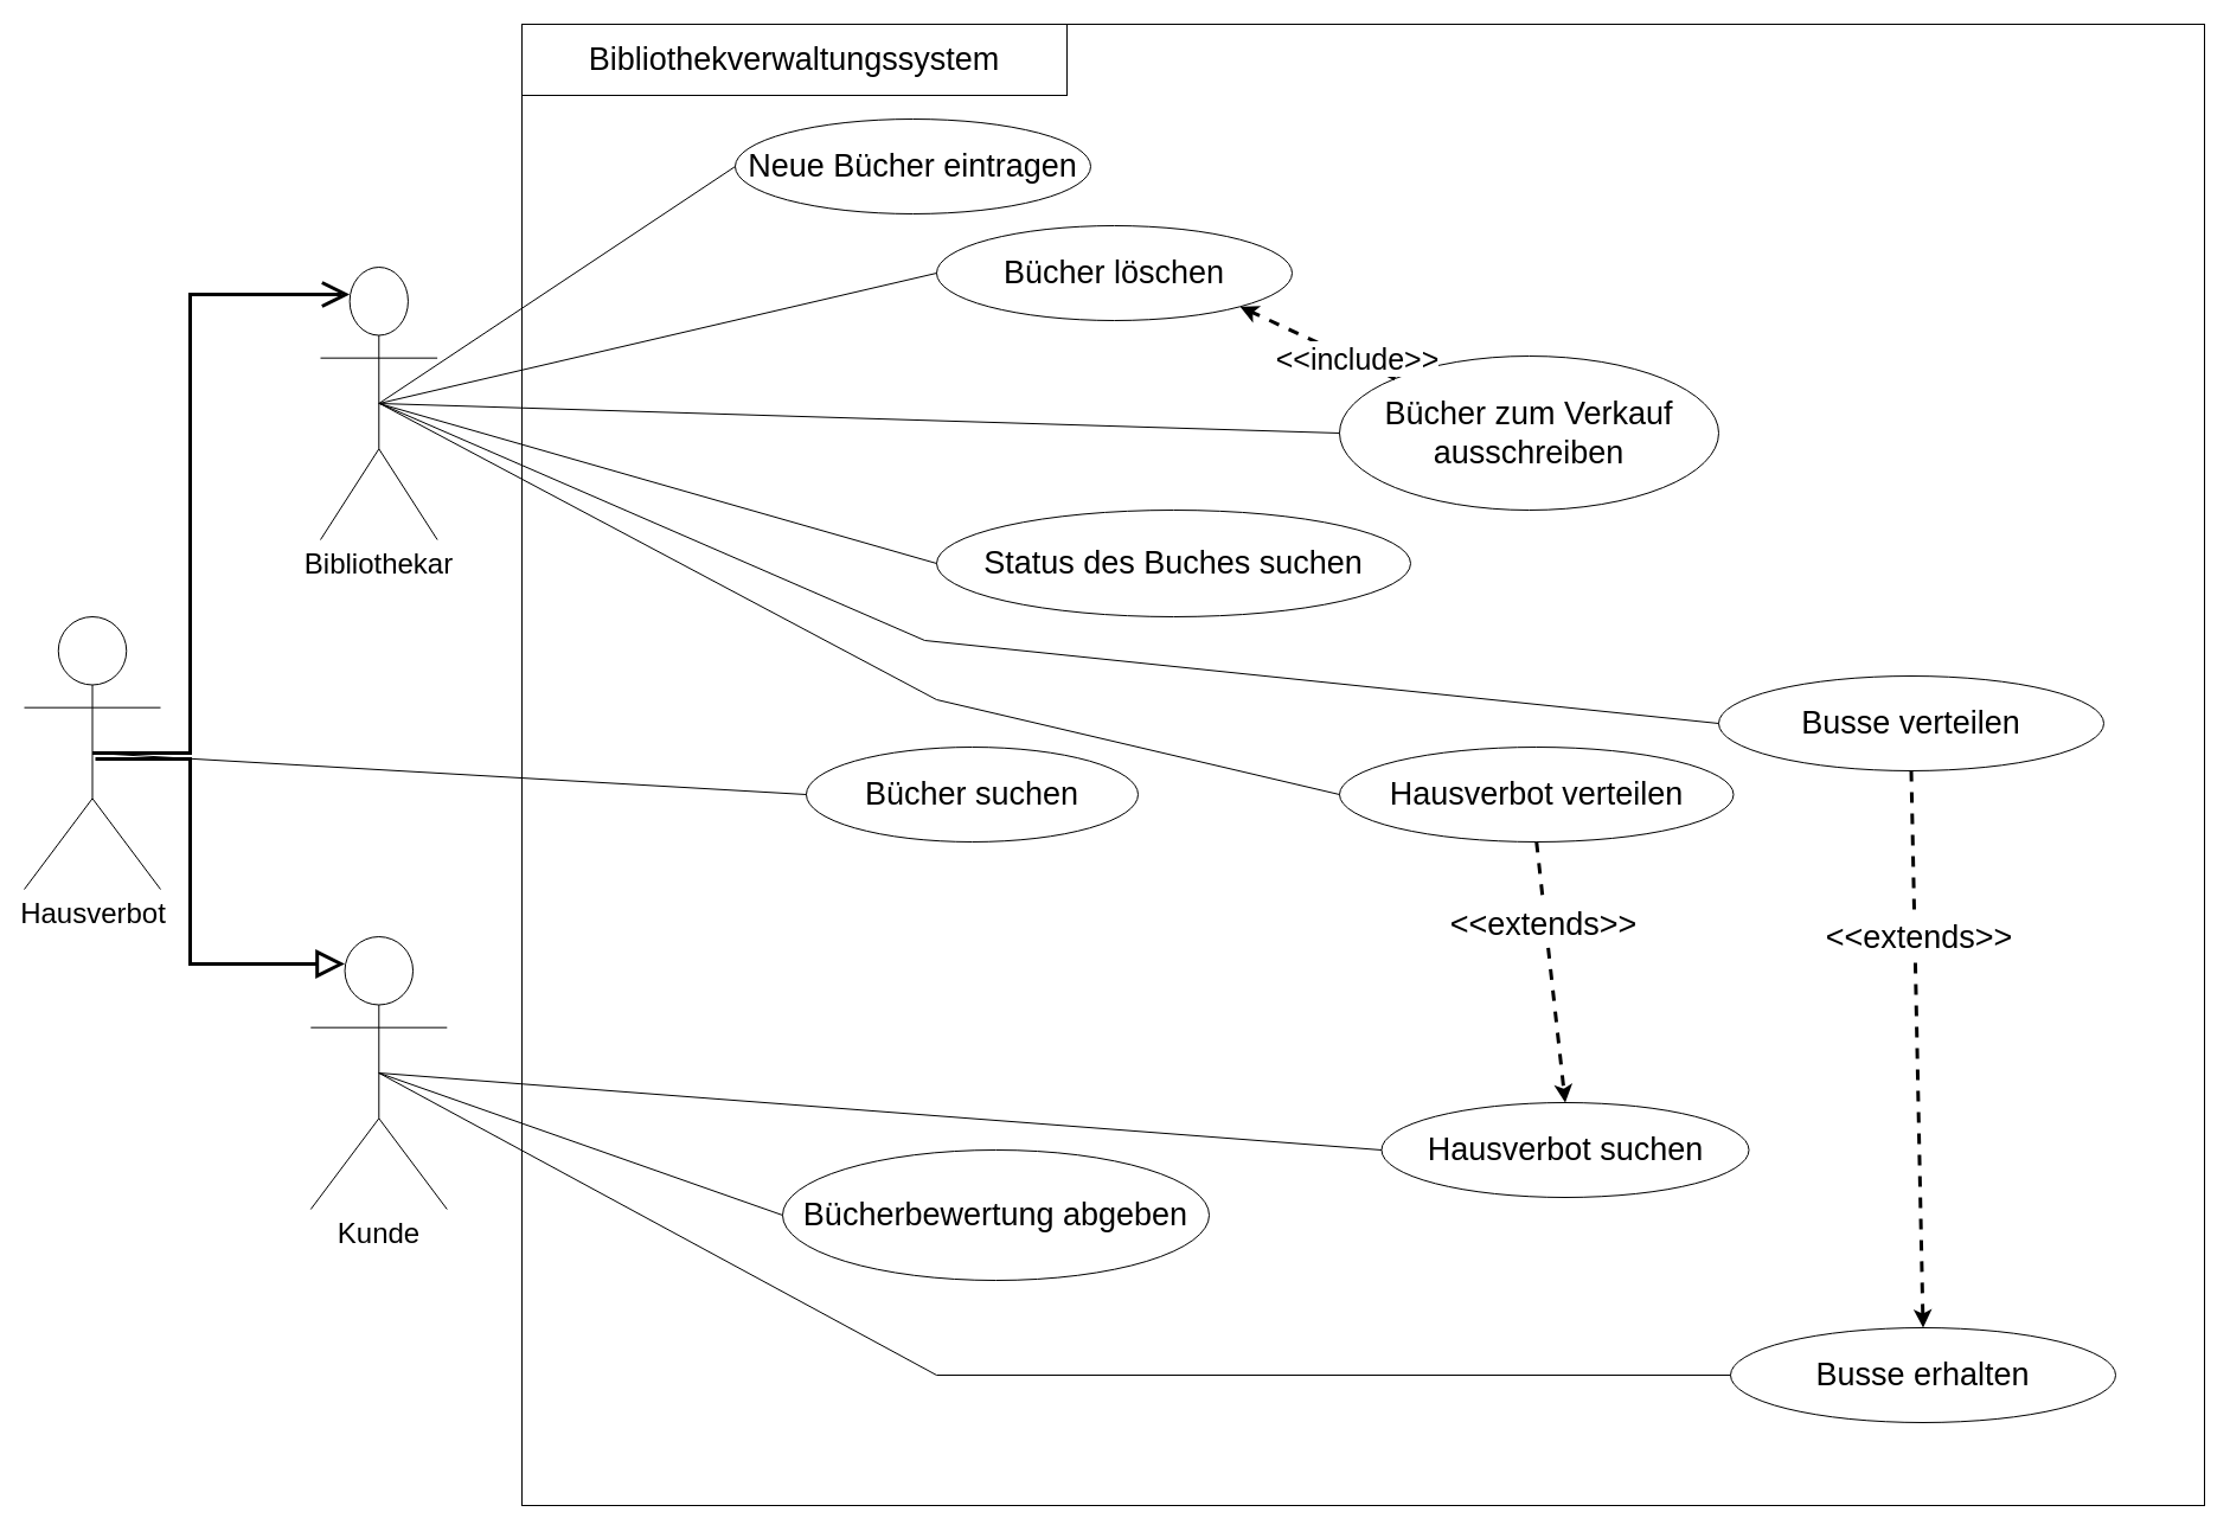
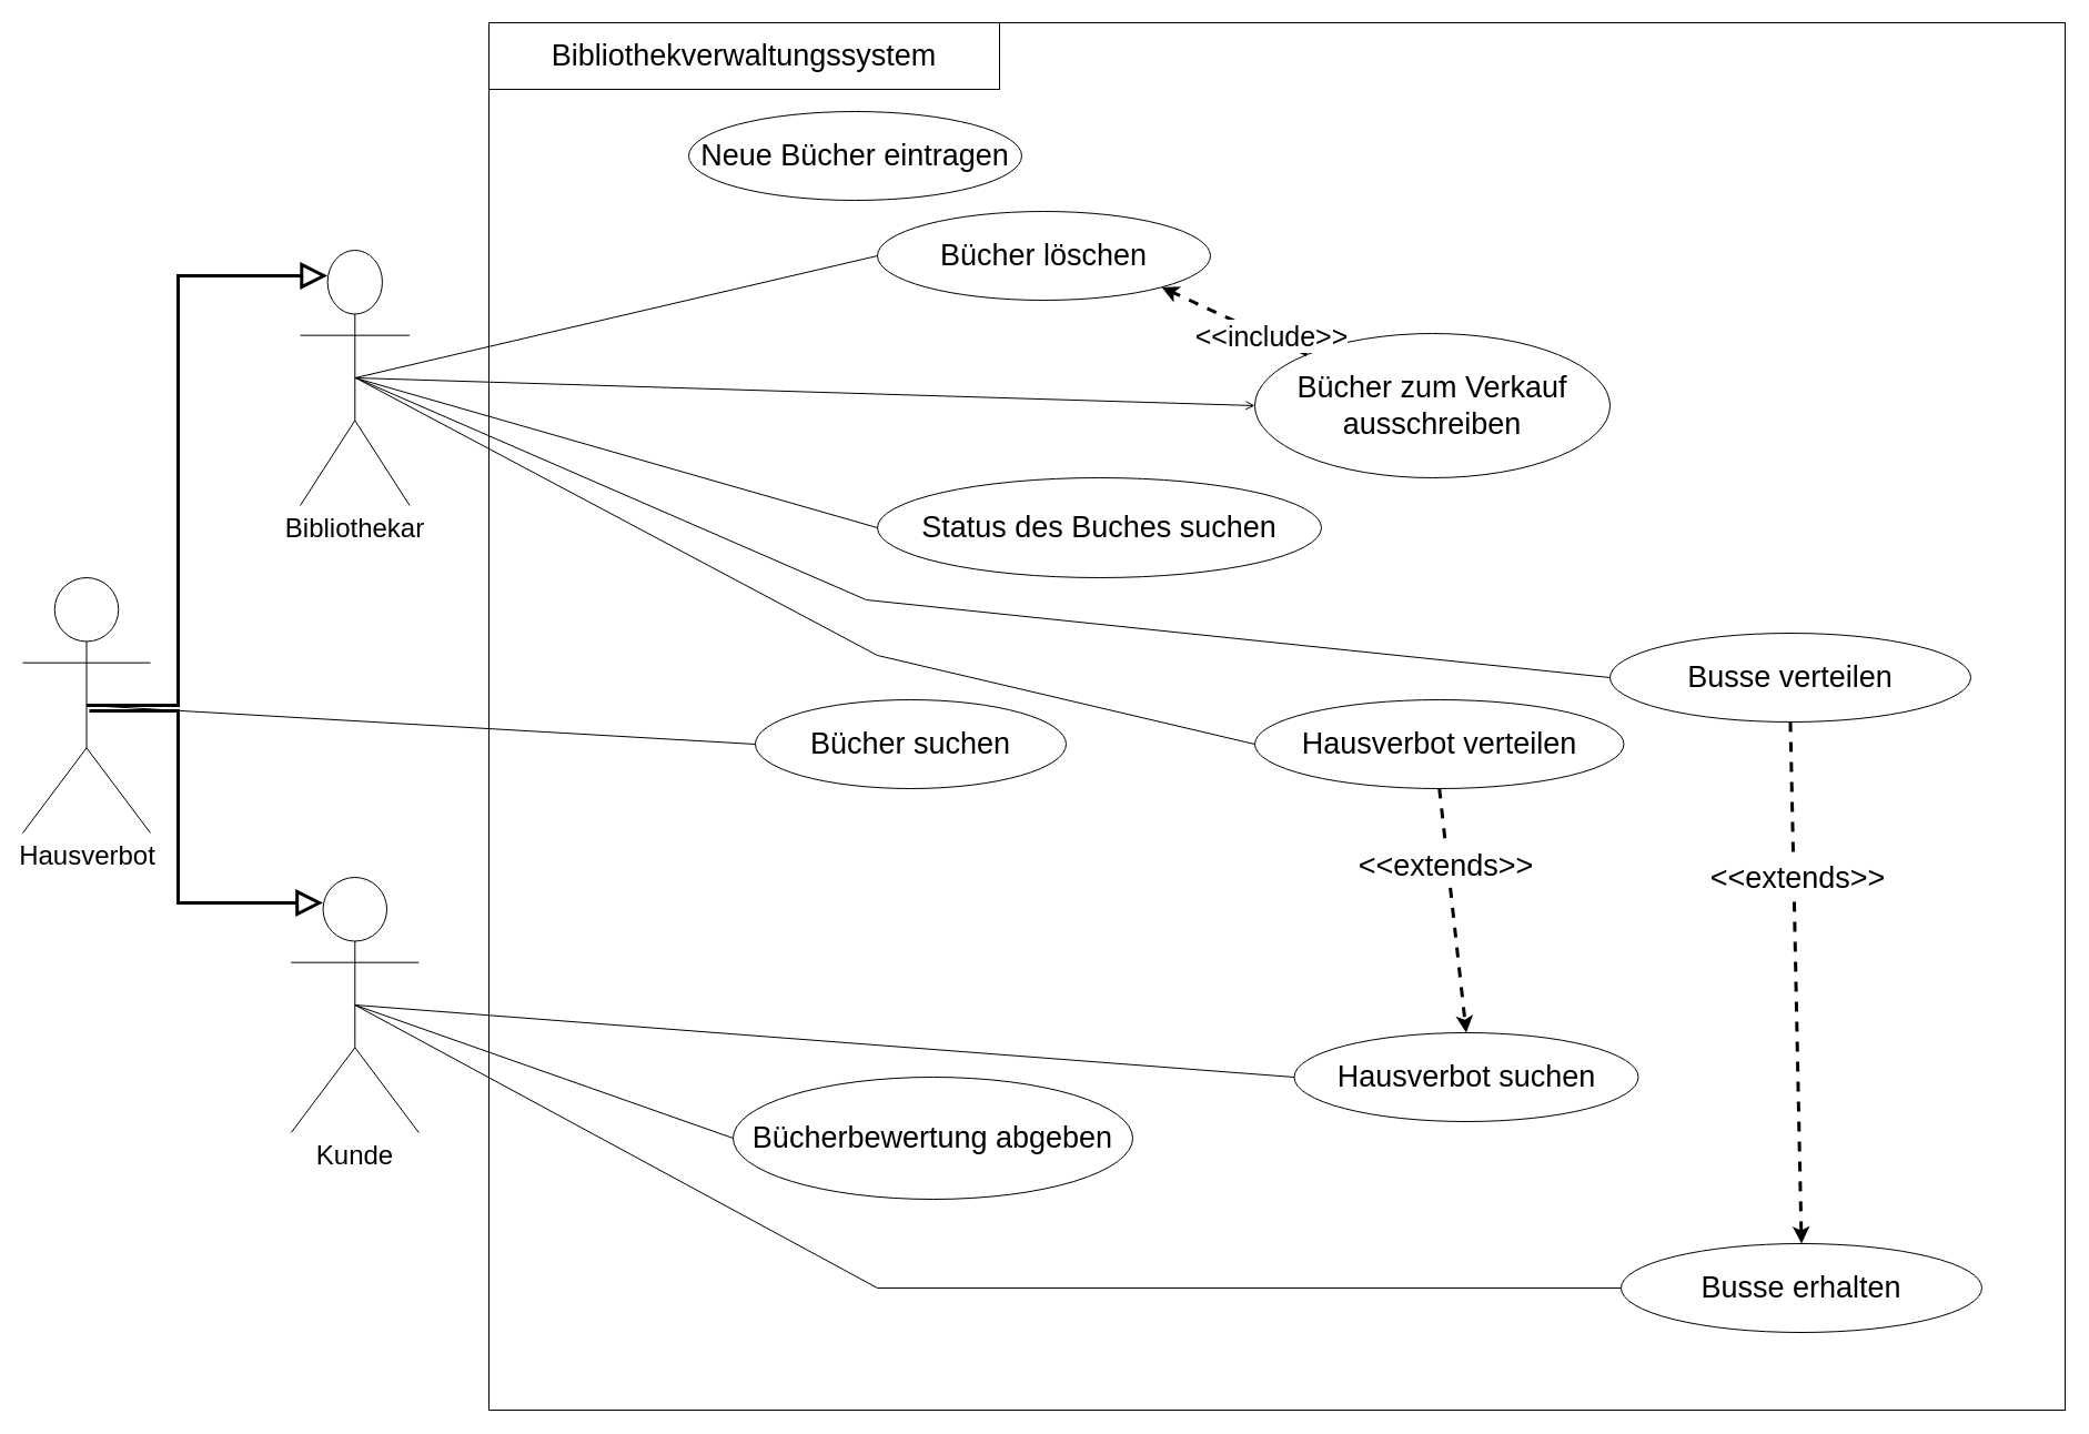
- <mxCell id="16" value="" style="endArrow=none;html=1;rounded=0;fontSize=27;entryX=0;entryY=0.5;entryDx=0;entryDy=0;exitX=0.5;exitY=0.5;exitDx=0;exitDy=0;exitPerimeter=0;" parent="1" source="3" target="8" edge="1"><mxGeometry width="50" height="50" relative="1" as="geometry"><mxPoint x="440" y="680" as="sourcePoint" /><mxPoint x="490" y="630" as="targetPoint" /></mxGeometry></mxCell>
- <mxCell id="31" value="" style="endArrow=open;html=1;rounded=0;fontSize=27;strokeWidth=3;endFill=0;exitX=0.5;exitY=0.5;exitDx=0;exitDy=0;exitPerimeter=0;entryX=0.25;entryY=0.1;entryDx=0;entryDy=0;entryPerimeter=0;endSize=17;" parent="1" source="30" target="3" edge="1"><mxGeometry width="50" height="50" relative="1" as="geometry"><mxPoint x="1020" y="680" as="sourcePoint" /><mxPoint x="1070" y="630" as="targetPoint" /><Array as="points"><mxPoint x="160" y="635" /><mxPoint x="160" y="248" /></Array></mxGeometry></mxCell>
+ <mxCell id="31" value="" style="endArrow=block;html=1;rounded=0;fontSize=27;strokeWidth=3;endFill=0;exitX=0.5;exitY=0.5;exitDx=0;exitDy=0;exitPerimeter=0;entryX=0.25;entryY=0.1;entryDx=0;entryDy=0;entryPerimeter=0;endSize=17;" parent="1" source="30" target="3" edge="1"><mxGeometry width="50" height="50" relative="1" as="geometry"><mxPoint x="1020" y="680" as="sourcePoint" /><mxPoint x="1070" y="630" as="targetPoint" /><Array as="points"><mxPoint x="160" y="635" /><mxPoint x="160" y="248" /></Array></mxGeometry></mxCell>
- <mxCell id="19" value="" style="endArrow=none;html=1;rounded=0;fontSize=27;entryX=0;entryY=0.5;entryDx=0;entryDy=0;exitX=0.5;exitY=0.5;exitDx=0;exitDy=0;exitPerimeter=0;" parent="1" source="3" target="10" edge="1"><mxGeometry width="50" height="50" relative="1" as="geometry"><mxPoint x="830" y="680" as="sourcePoint" /><mxPoint x="880" y="630" as="targetPoint" /></mxGeometry></mxCell>
+ <mxCell id="19" value="" style="endArrow=open;html=1;rounded=0;fontSize=27;entryX=0;entryY=0.5;entryDx=0;entryDy=0;exitX=0.5;exitY=0.5;exitDx=0;exitDy=0;exitPerimeter=0;" parent="1" source="3" target="10" edge="1"><mxGeometry width="50" height="50" relative="1" as="geometry"><mxPoint x="830" y="680" as="sourcePoint" /><mxPoint x="880" y="630" as="targetPoint" /></mxGeometry></mxCell>
